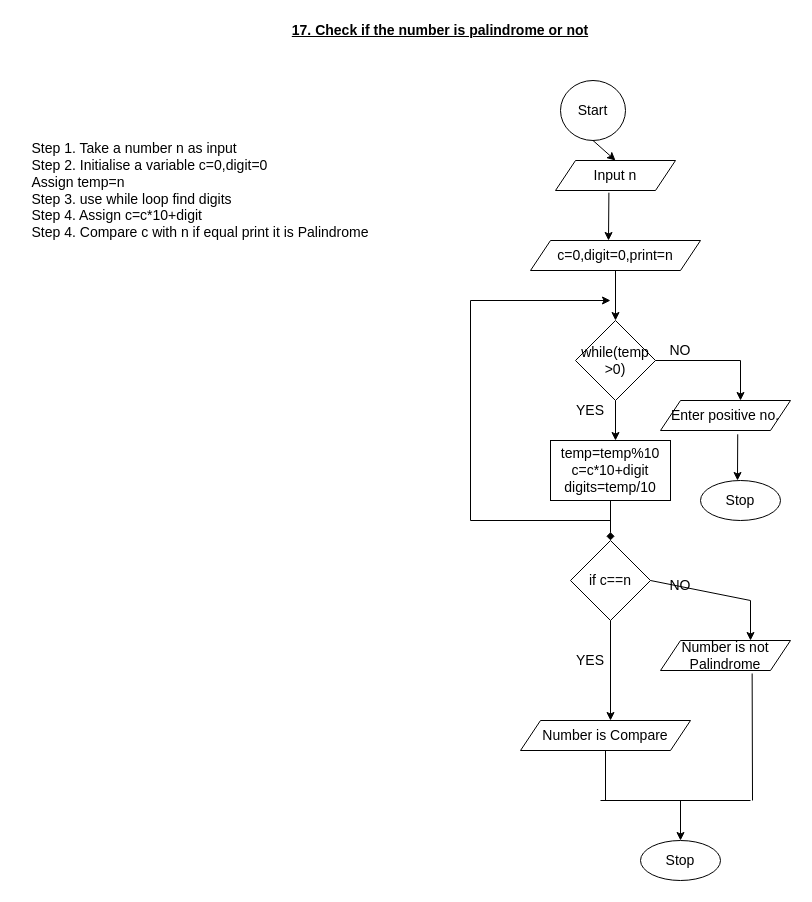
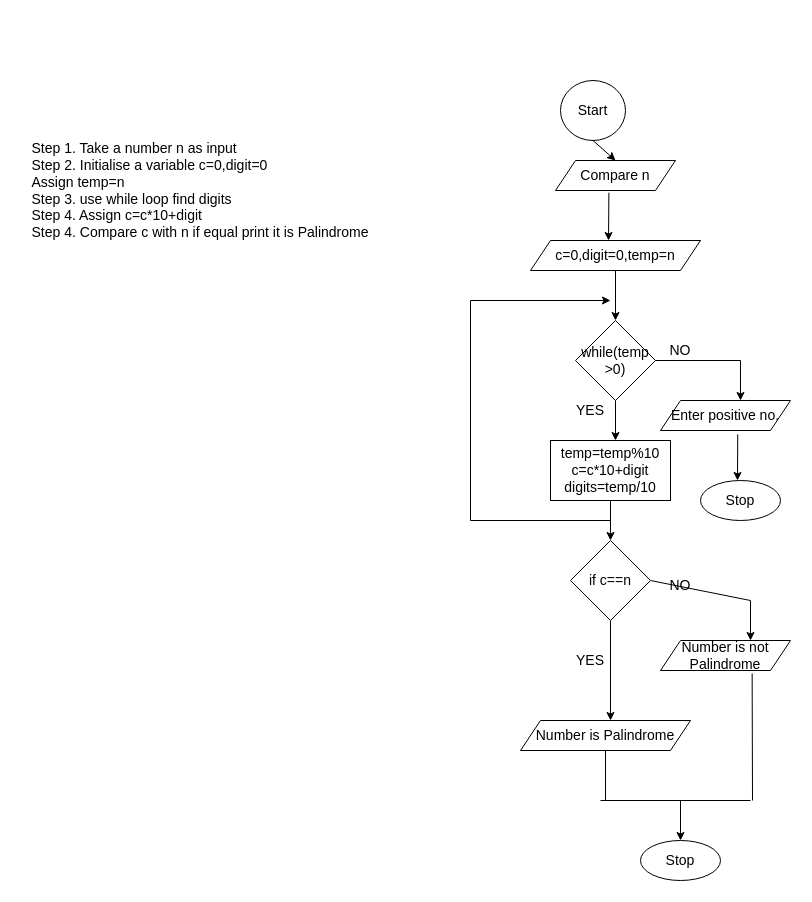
- <mxCell id="2" value="&lt;font style=&quot;font-size: 14px&quot;&gt;&lt;b&gt;&lt;u&gt;17. Check if the number is palindrome or not&lt;/u&gt;&lt;/b&gt;&lt;/font&gt;" style="text;html=1;strokeColor=none;fillColor=none;align=center;verticalAlign=middle;whiteSpace=wrap;rounded=0;" vertex="1" parent="1"><mxGeometry x="220" y="20" width="440" height="20" as="geometry" /></mxCell>
- <mxCell id="6" value="&lt;font style=&quot;font-size: 14px&quot;&gt;Input n&lt;/font&gt;" style="shape=parallelogram;perimeter=parallelogramPerimeter;whiteSpace=wrap;html=1;fixedSize=1;" vertex="1" parent="1"><mxGeometry x="555" y="160" width="120" height="30" as="geometry" /></mxCell>
+ <mxCell id="6" value="&lt;font style=&quot;font-size: 14px&quot;&gt;Compare n&lt;/font&gt;" style="shape=parallelogram;perimeter=parallelogramPerimeter;whiteSpace=wrap;html=1;fixedSize=1;" vertex="1" parent="1"><mxGeometry x="555" y="160" width="120" height="30" as="geometry" /></mxCell>
- <mxCell id="7" value="&lt;font style=&quot;font-size: 14px&quot;&gt;c=0,digit=0,print=n&lt;/font&gt;" style="shape=parallelogram;perimeter=parallelogramPerimeter;whiteSpace=wrap;html=1;fixedSize=1;" vertex="1" parent="1"><mxGeometry x="530" y="240" width="170" height="30" as="geometry" /></mxCell>
+ <mxCell id="7" value="&lt;font style=&quot;font-size: 14px&quot;&gt;c=0,digit=0,temp=n&lt;/font&gt;" style="shape=parallelogram;perimeter=parallelogramPerimeter;whiteSpace=wrap;html=1;fixedSize=1;" vertex="1" parent="1"><mxGeometry x="530" y="240" width="170" height="30" as="geometry" /></mxCell>
- <mxCell id="13" value="" style="endArrow=diamond;html=1;exitX=0.5;exitY=1;exitDx=0;exitDy=0;entryX=0.5;entryY=0;entryDx=0;entryDy=0;" edge="1" parent="1" source="12" target="17"><mxGeometry width="50" height="50" relative="1" as="geometry"><mxPoint x="380" y="500" as="sourcePoint" /><mxPoint x="610" y="550" as="targetPoint" /></mxGeometry></mxCell>
+ <mxCell id="13" value="" style="endArrow=classic;html=1;exitX=0.5;exitY=1;exitDx=0;exitDy=0;entryX=0.5;entryY=0;entryDx=0;entryDy=0;" edge="1" parent="1" source="12" target="17"><mxGeometry width="50" height="50" relative="1" as="geometry"><mxPoint x="380" y="500" as="sourcePoint" /><mxPoint x="610" y="550" as="targetPoint" /></mxGeometry></mxCell>
- <mxCell id="19" value="&lt;font style=&quot;font-size: 14px&quot;&gt;Number is Compare&lt;/font&gt;" style="shape=parallelogram;perimeter=parallelogramPerimeter;whiteSpace=wrap;html=1;fixedSize=1;" vertex="1" parent="1"><mxGeometry x="520" y="720" width="170" height="30" as="geometry" /></mxCell>
+ <mxCell id="19" value="&lt;font style=&quot;font-size: 14px&quot;&gt;Number is Palindrome&lt;/font&gt;" style="shape=parallelogram;perimeter=parallelogramPerimeter;whiteSpace=wrap;html=1;fixedSize=1;" vertex="1" parent="1"><mxGeometry x="520" y="720" width="170" height="30" as="geometry" /></mxCell>
